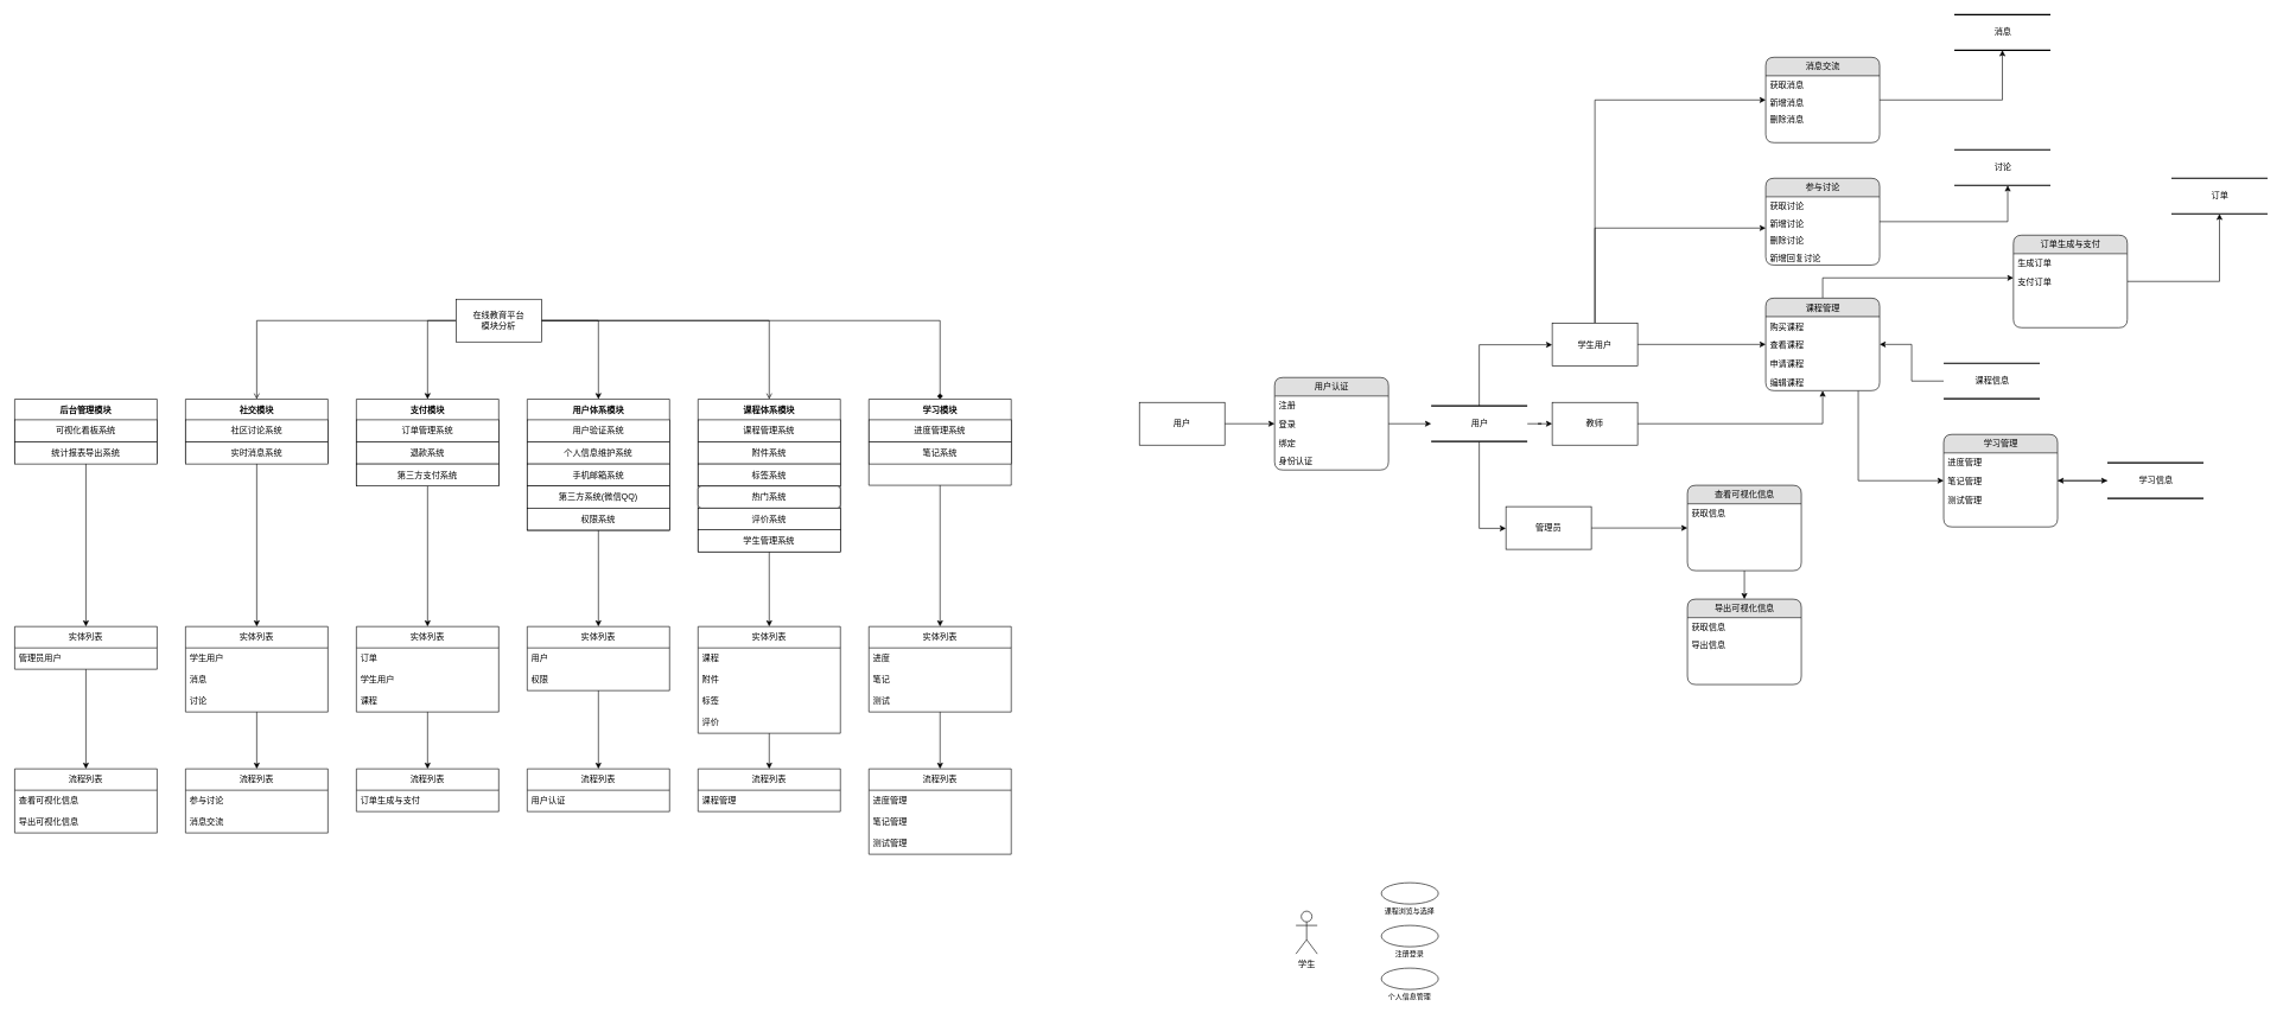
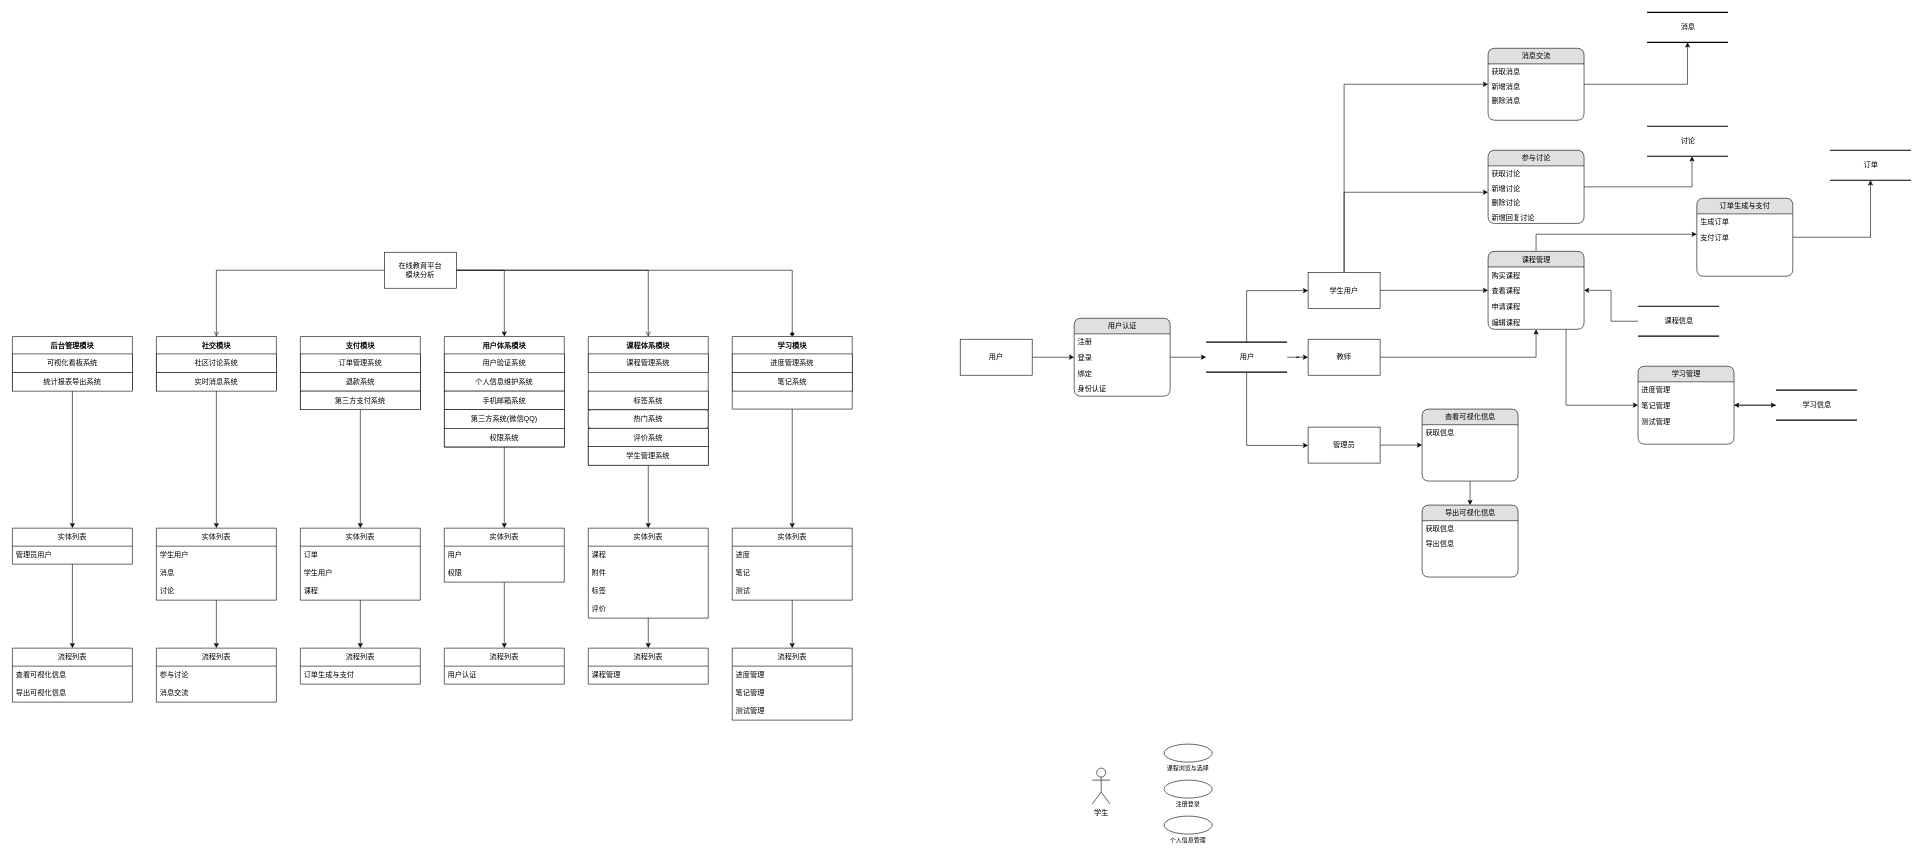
- <mxCell id="23" style="edgeStyle=orthogonalEdgeStyle;rounded=0;orthogonalLoop=1;jettySize=auto;html=1;" parent="1" source="27" target="48" edge="1"><mxGeometry relative="1" as="geometry"><Array as="points"><mxPoint x="600" y="450" /></Array></mxGeometry></mxCell>
- <mxCell id="37" value="附件系统" style="whiteSpace=wrap;html=1;" parent="36" vertex="1"><mxGeometry y="60" width="200" height="31" as="geometry" /></mxCell>
- <mxCell id="7" value="管理员" style="rounded=0;whiteSpace=wrap;html=1;" parent="1" vertex="1"><mxGeometry x="2115" y="711.5" width="120" height="60" as="geometry" /></mxCell>
+ <mxCell id="7" value="管理员" style="rounded=0;whiteSpace=wrap;html=1;" parent="1" vertex="1"><mxGeometry x="2180" y="711.5" width="120" height="60" as="geometry" /></mxCell>
